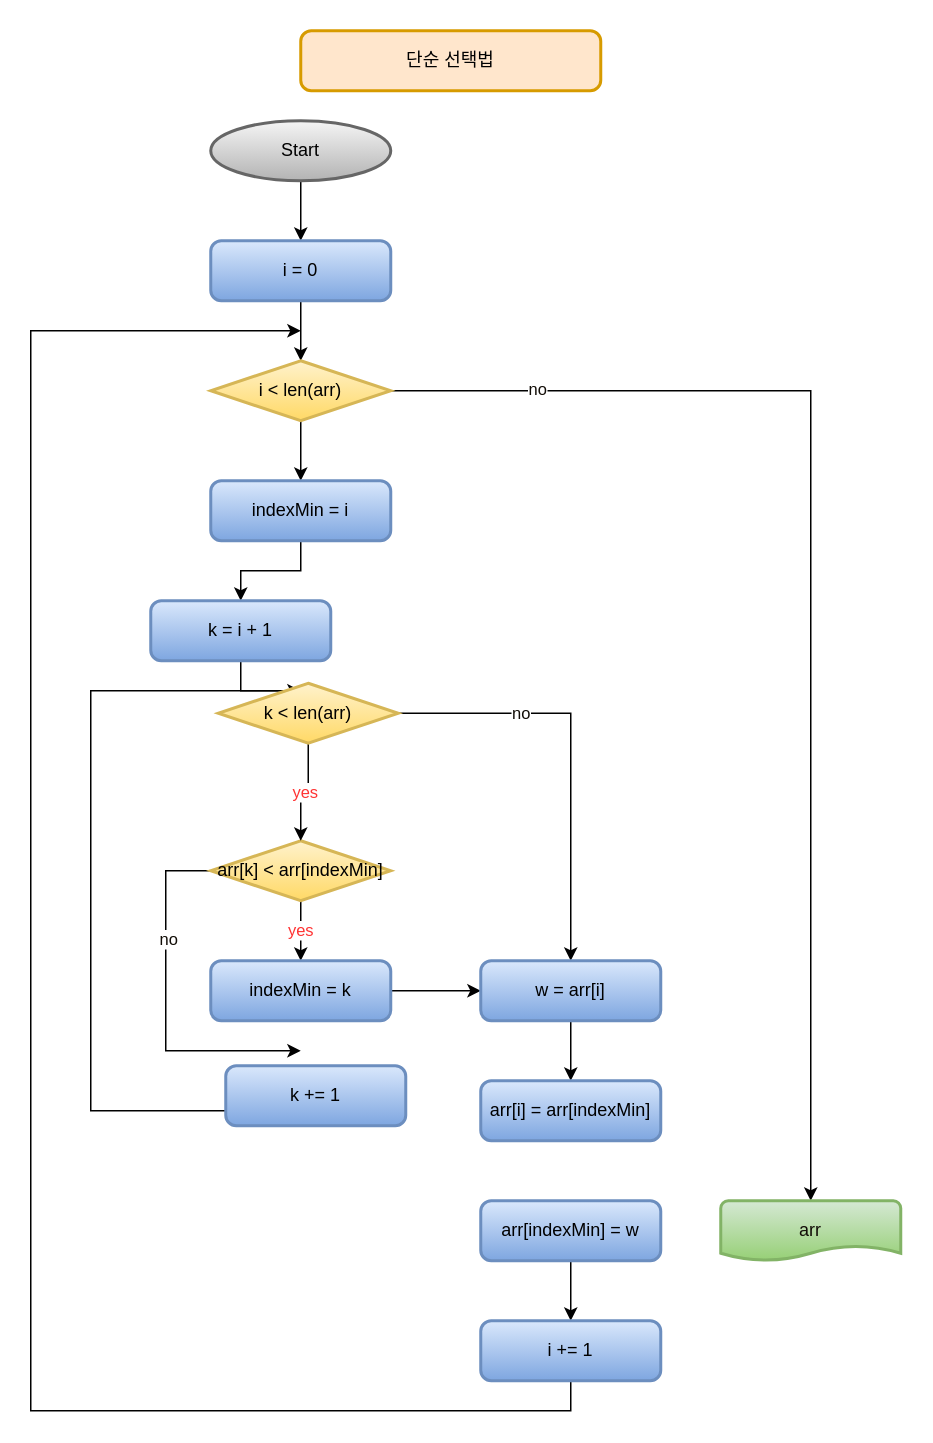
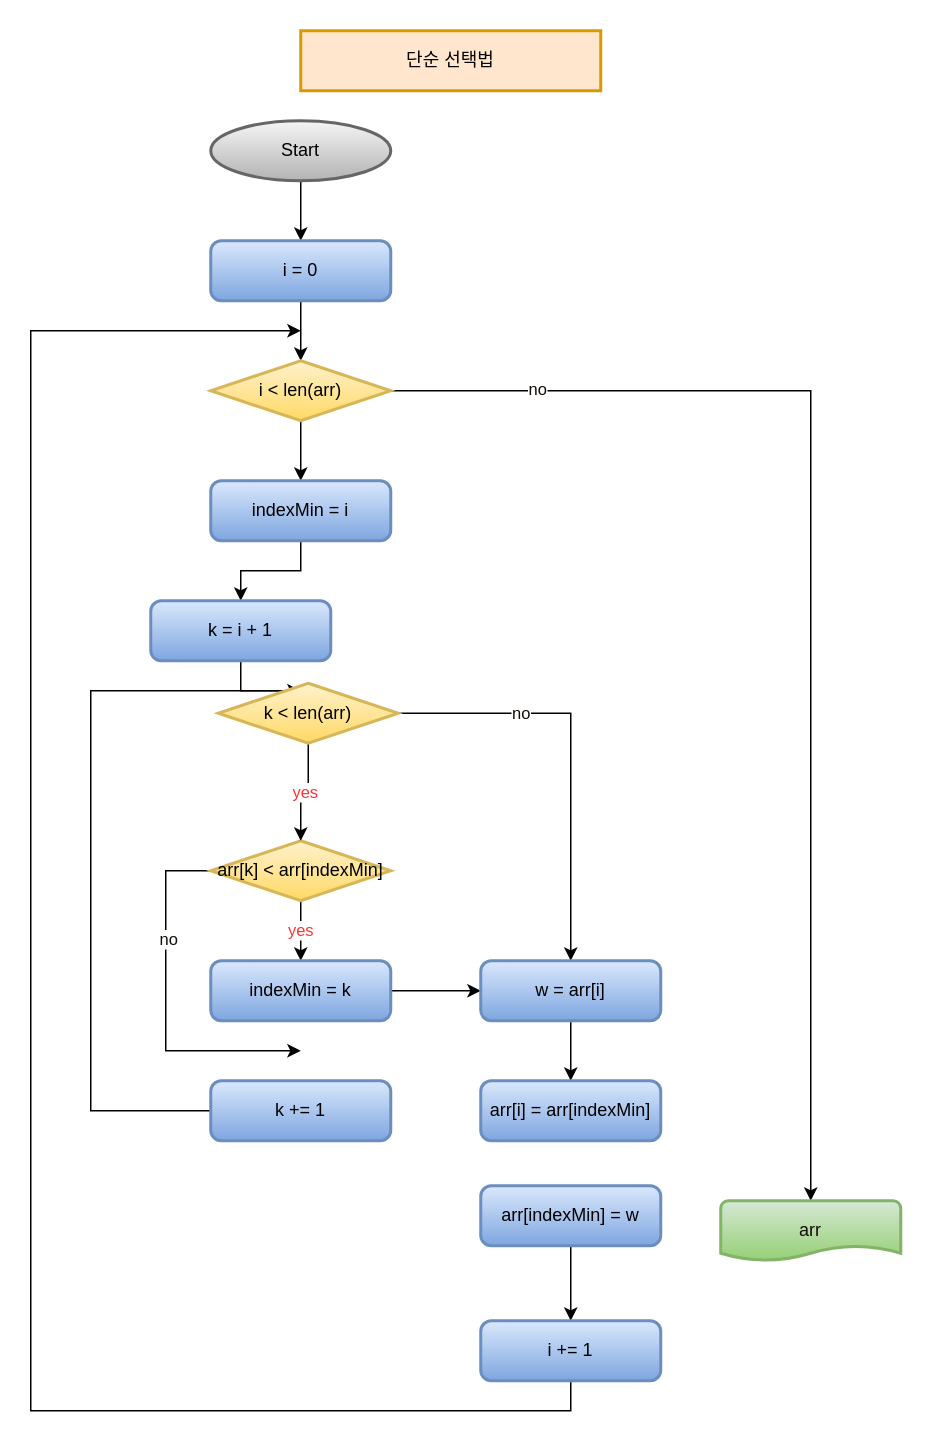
- <mxCell id="2" value="단순 선택법" style="rounded=1;whiteSpace=wrap;html=1;absoluteArcSize=1;arcSize=14;strokeWidth=2;fillColor=#ffe6cc;strokeColor=#d79b00;" vertex="1" parent="1"><mxGeometry x="200" y="20" width="200" height="40" as="geometry" /></mxCell>
+ <mxCell id="2" value="단순 선택법" style="whiteSpace=wrap;html=1;absoluteArcSize=1;arcSize=14;strokeWidth=2;fillColor=#ffe6cc;strokeColor=#d79b00;rounded=0;" vertex="1" parent="1"><mxGeometry x="200" y="20" width="200" height="40" as="geometry" /></mxCell>
- <mxCell id="22" value="k += 1" style="rounded=1;whiteSpace=wrap;html=1;absoluteArcSize=1;arcSize=14;strokeWidth=2;fillColor=#dae8fc;gradientColor=#7ea6e0;strokeColor=#6c8ebf;" vertex="1" parent="1"><mxGeometry x="150" y="710" width="120" height="40" as="geometry" /></mxCell>
+ <mxCell id="22" value="k += 1" style="rounded=1;whiteSpace=wrap;html=1;absoluteArcSize=1;arcSize=14;strokeWidth=2;fillColor=#dae8fc;gradientColor=#7ea6e0;strokeColor=#6c8ebf;" vertex="1" parent="1"><mxGeometry x="140" y="720" width="120" height="40" as="geometry" /></mxCell>
- <mxCell id="32" value="arr[indexMin] = w" style="rounded=1;whiteSpace=wrap;html=1;absoluteArcSize=1;arcSize=14;strokeWidth=2;fillColor=#dae8fc;gradientColor=#7ea6e0;strokeColor=#6c8ebf;" vertex="1" parent="1"><mxGeometry x="320" y="800" width="120" height="40" as="geometry" /></mxCell>
+ <mxCell id="32" value="arr[indexMin] = w" style="rounded=1;whiteSpace=wrap;html=1;absoluteArcSize=1;arcSize=14;strokeWidth=2;fillColor=#dae8fc;gradientColor=#7ea6e0;strokeColor=#6c8ebf;" vertex="1" parent="1"><mxGeometry x="320" y="790" width="120" height="40" as="geometry" /></mxCell>
